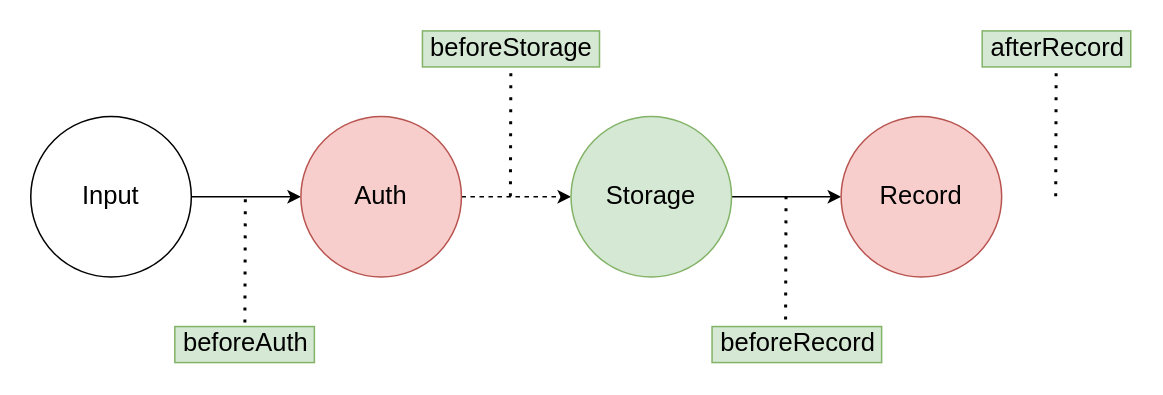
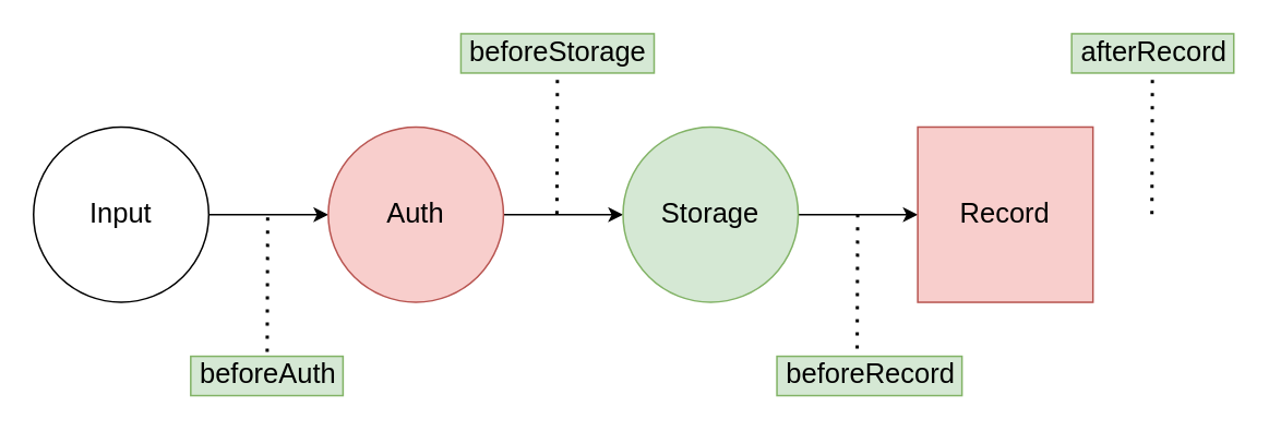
- <mxCell id="4" style="edgeStyle=orthogonalEdgeStyle;rounded=0;orthogonalLoop=1;jettySize=auto;html=1;exitX=1;exitY=0.5;exitDx=0;exitDy=0;entryX=0;entryY=0.5;entryDx=0;entryDy=0;fontSize=17;dashed=1;" parent="1" source="5" target="7" edge="1"><mxGeometry relative="1" as="geometry" /></mxCell>
+ <mxCell id="4" style="edgeStyle=orthogonalEdgeStyle;rounded=0;orthogonalLoop=1;jettySize=auto;html=1;exitX=1;exitY=0.5;exitDx=0;exitDy=0;entryX=0;entryY=0.5;entryDx=0;entryDy=0;fontSize=17;" parent="1" source="5" target="7" edge="1"><mxGeometry relative="1" as="geometry" /></mxCell>
- <mxCell id="8" value="Record" style="ellipse;whiteSpace=wrap;html=1;aspect=fixed;fontSize=17;fillColor=#f8cecc;strokeColor=#b85450;" parent="1" vertex="1"><mxGeometry x="560" y="77" width="107" height="107" as="geometry" /></mxCell>
+ <mxCell id="8" value="Record" style="whiteSpace=wrap;html=1;aspect=fixed;fontSize=17;fillColor=#f8cecc;strokeColor=#b85450;rounded=0;" parent="1" vertex="1"><mxGeometry x="560" y="77" width="107" height="107" as="geometry" /></mxCell>
